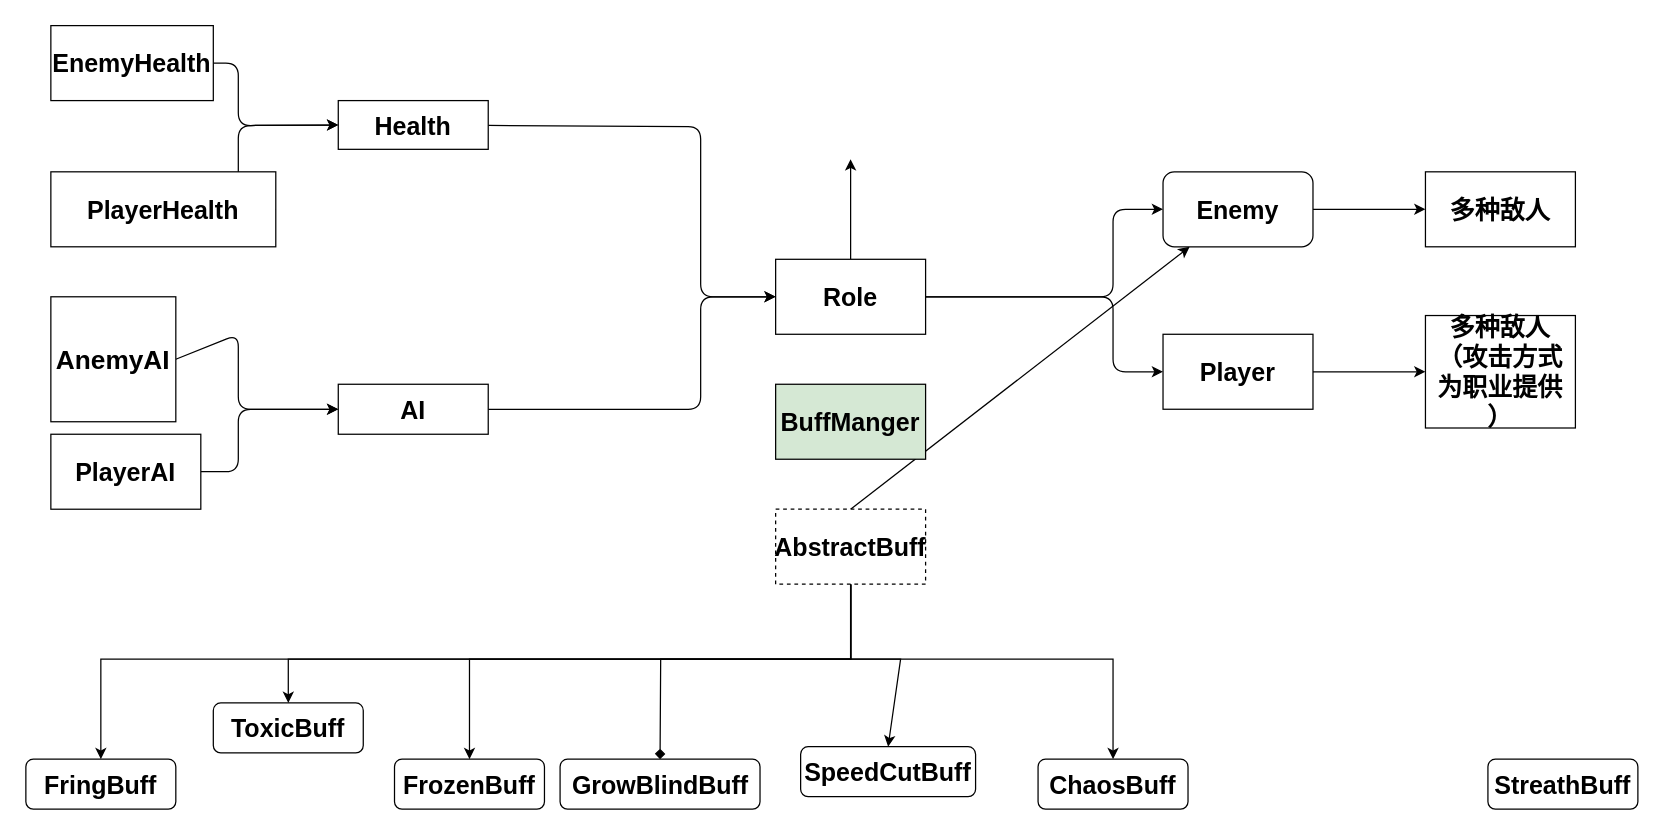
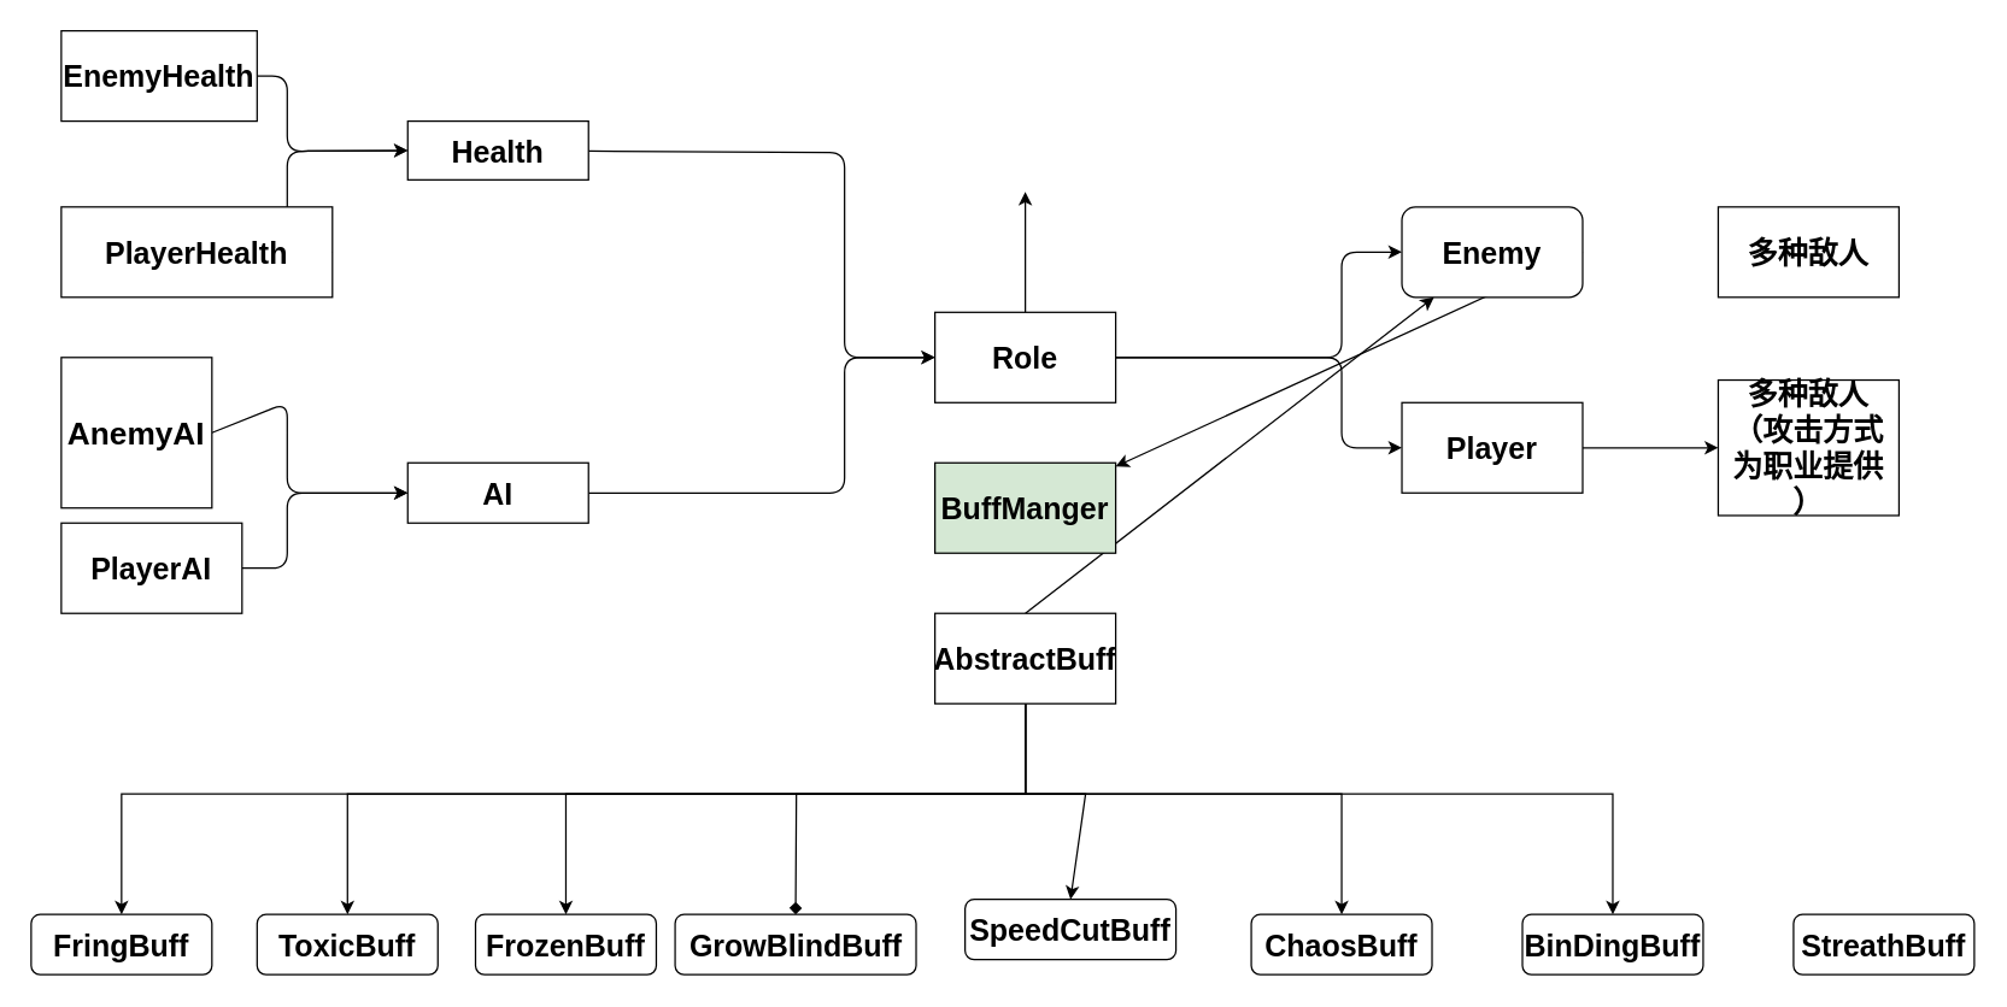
- <mxCell id="34" style="edgeStyle=none;rounded=1;orthogonalLoop=1;jettySize=auto;html=1;exitX=1;exitY=0.5;exitDx=0;exitDy=0;entryX=0;entryY=0.5;entryDx=0;entryDy=0;strokeWidth=1;" edge="1" parent="1" source="35" target="41"><mxGeometry relative="1" as="geometry" /></mxCell>
+ <mxCell id="34" style="edgeStyle=none;rounded=1;orthogonalLoop=1;jettySize=auto;html=1;exitX=1;exitY=0.5;exitDx=0;exitDy=0;strokeWidth=1;" edge="1" parent="1" source="35" target="19"><mxGeometry relative="1" as="geometry" /></mxCell>
- <mxCell id="9" value="&lt;b&gt;&lt;font style=&quot;font-size: 20px&quot;&gt;AbstractBuff&lt;/font&gt;&lt;/b&gt;" style="rounded=0;whiteSpace=wrap;html=1;dashed=1;" vertex="1" parent="1"><mxGeometry x="620" y="407" width="120" height="60" as="geometry" /></mxCell>
+ <mxCell id="9" value="&lt;b&gt;&lt;font style=&quot;font-size: 20px&quot;&gt;AbstractBuff&lt;/font&gt;&lt;/b&gt;" style="rounded=0;whiteSpace=wrap;html=1;" vertex="1" parent="1"><mxGeometry x="620" y="407" width="120" height="60" as="geometry" /></mxCell>
+ <mxCell id="7" style="edgeStyle=none;rounded=0;orthogonalLoop=1;jettySize=auto;html=1;exitX=0.5;exitY=1;exitDx=0;exitDy=0;entryX=0.5;entryY=0;entryDx=0;entryDy=0;" edge="1" parent="1" source="9" target="16"><mxGeometry relative="1" as="geometry"><Array as="points"><mxPoint x="680" y="527" /><mxPoint x="1070" y="527" /></Array></mxGeometry></mxCell>
- <mxCell id="11" value="&lt;font style=&quot;font-size: 20px&quot;&gt;&lt;b&gt;ToxicBuff&lt;/b&gt;&lt;/font&gt;" style="rounded=1;whiteSpace=wrap;html=1;" vertex="1" parent="1"><mxGeometry x="170" y="562" width="120" height="40" as="geometry" /></mxCell>
+ <mxCell id="11" value="&lt;font style=&quot;font-size: 20px&quot;&gt;&lt;b&gt;ToxicBuff&lt;/b&gt;&lt;/font&gt;" style="rounded=1;whiteSpace=wrap;html=1;" vertex="1" parent="1"><mxGeometry x="170" y="607" width="120" height="40" as="geometry" /></mxCell>
+ <mxCell id="16" value="&lt;b&gt;&lt;font style=&quot;font-size: 20px&quot;&gt;BinDingBuff&lt;/font&gt;&lt;/b&gt;" style="rounded=1;whiteSpace=wrap;html=1;" vertex="1" parent="1"><mxGeometry x="1010" y="607" width="120" height="40" as="geometry" /></mxCell>
